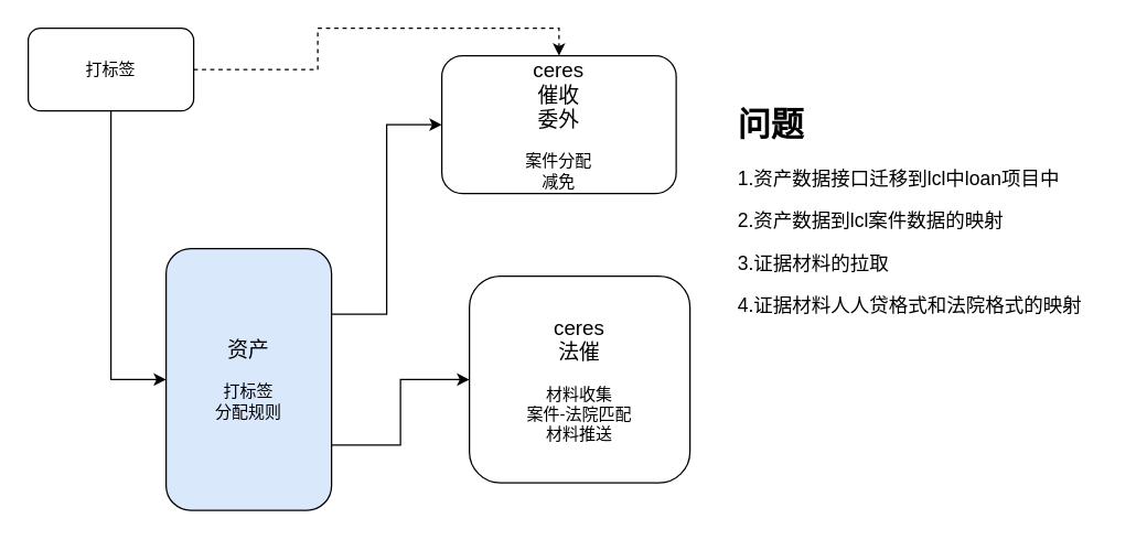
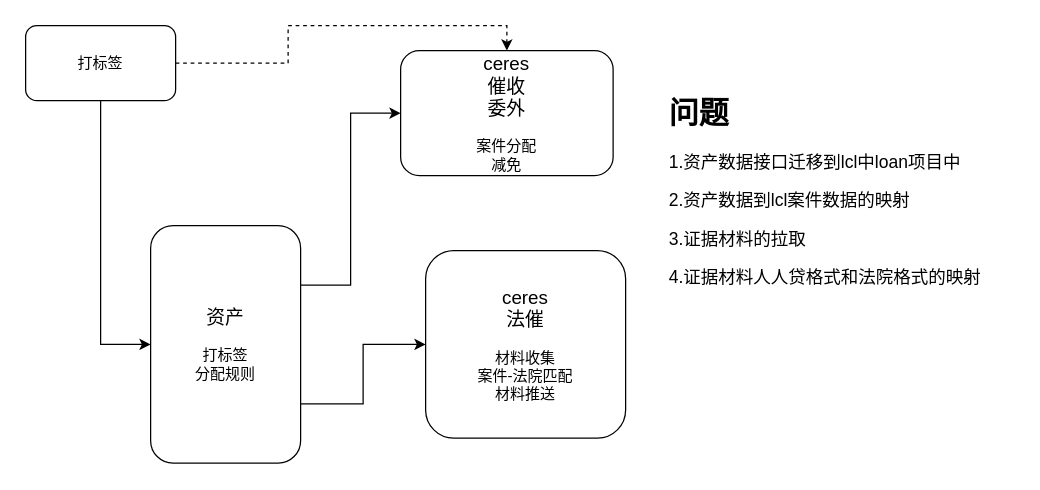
- <mxCell id="4" value="&lt;font style=&quot;font-size: 15px&quot;&gt;资产&lt;/font&gt;&lt;br&gt;&lt;br&gt;打标签&lt;br&gt;分配规则" style="rounded=1;whiteSpace=wrap;html=1;fillColor=#dae8fc;" parent="1" vertex="1"><mxGeometry x="120" y="180" width="120" height="190" as="geometry" /></mxCell>
+ <mxCell id="4" value="&lt;font style=&quot;font-size: 15px&quot;&gt;资产&lt;/font&gt;&lt;br&gt;&lt;br&gt;打标签&lt;br&gt;分配规则" style="rounded=1;whiteSpace=wrap;html=1;" parent="1" vertex="1"><mxGeometry x="120" y="180" width="120" height="190" as="geometry" /></mxCell>
